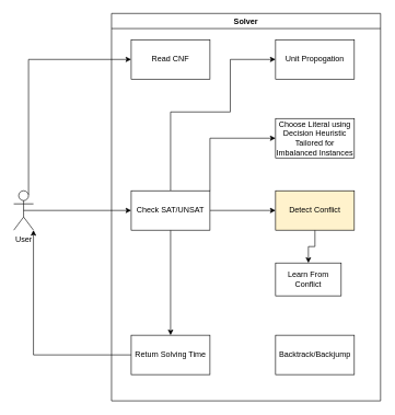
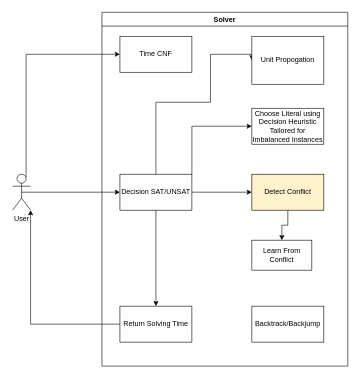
- <mxCell id="6" value="Read CNF" style="rounded=0;whiteSpace=wrap;html=1;" vertex="1" parent="5"><mxGeometry x="30" y="40" width="120" height="60" as="geometry" /></mxCell>
+ <mxCell id="6" value="Time CNF" style="rounded=0;whiteSpace=wrap;html=1;" vertex="1" parent="5"><mxGeometry x="30" y="40" width="120" height="60" as="geometry" /></mxCell>
- <mxCell id="12" value="Unit Propogation" style="rounded=0;whiteSpace=wrap;html=1;" vertex="1" parent="5"><mxGeometry x="250" y="40" width="120" height="60" as="geometry" /></mxCell>
+ <mxCell id="12" value="Unit Propogation" style="rounded=0;whiteSpace=wrap;html=1;" vertex="1" parent="5"><mxGeometry x="250" y="40" width="120" height="80" as="geometry" /></mxCell>
- <mxCell id="11" value="Check SAT/UNSAT" style="rounded=0;whiteSpace=wrap;html=1;" vertex="1" parent="5"><mxGeometry x="30" y="270" width="120" height="60" as="geometry" /></mxCell>
+ <mxCell id="11" value="Decision SAT/UNSAT" style="rounded=0;whiteSpace=wrap;html=1;" vertex="1" parent="5"><mxGeometry x="30" y="270" width="120" height="60" as="geometry" /></mxCell>
